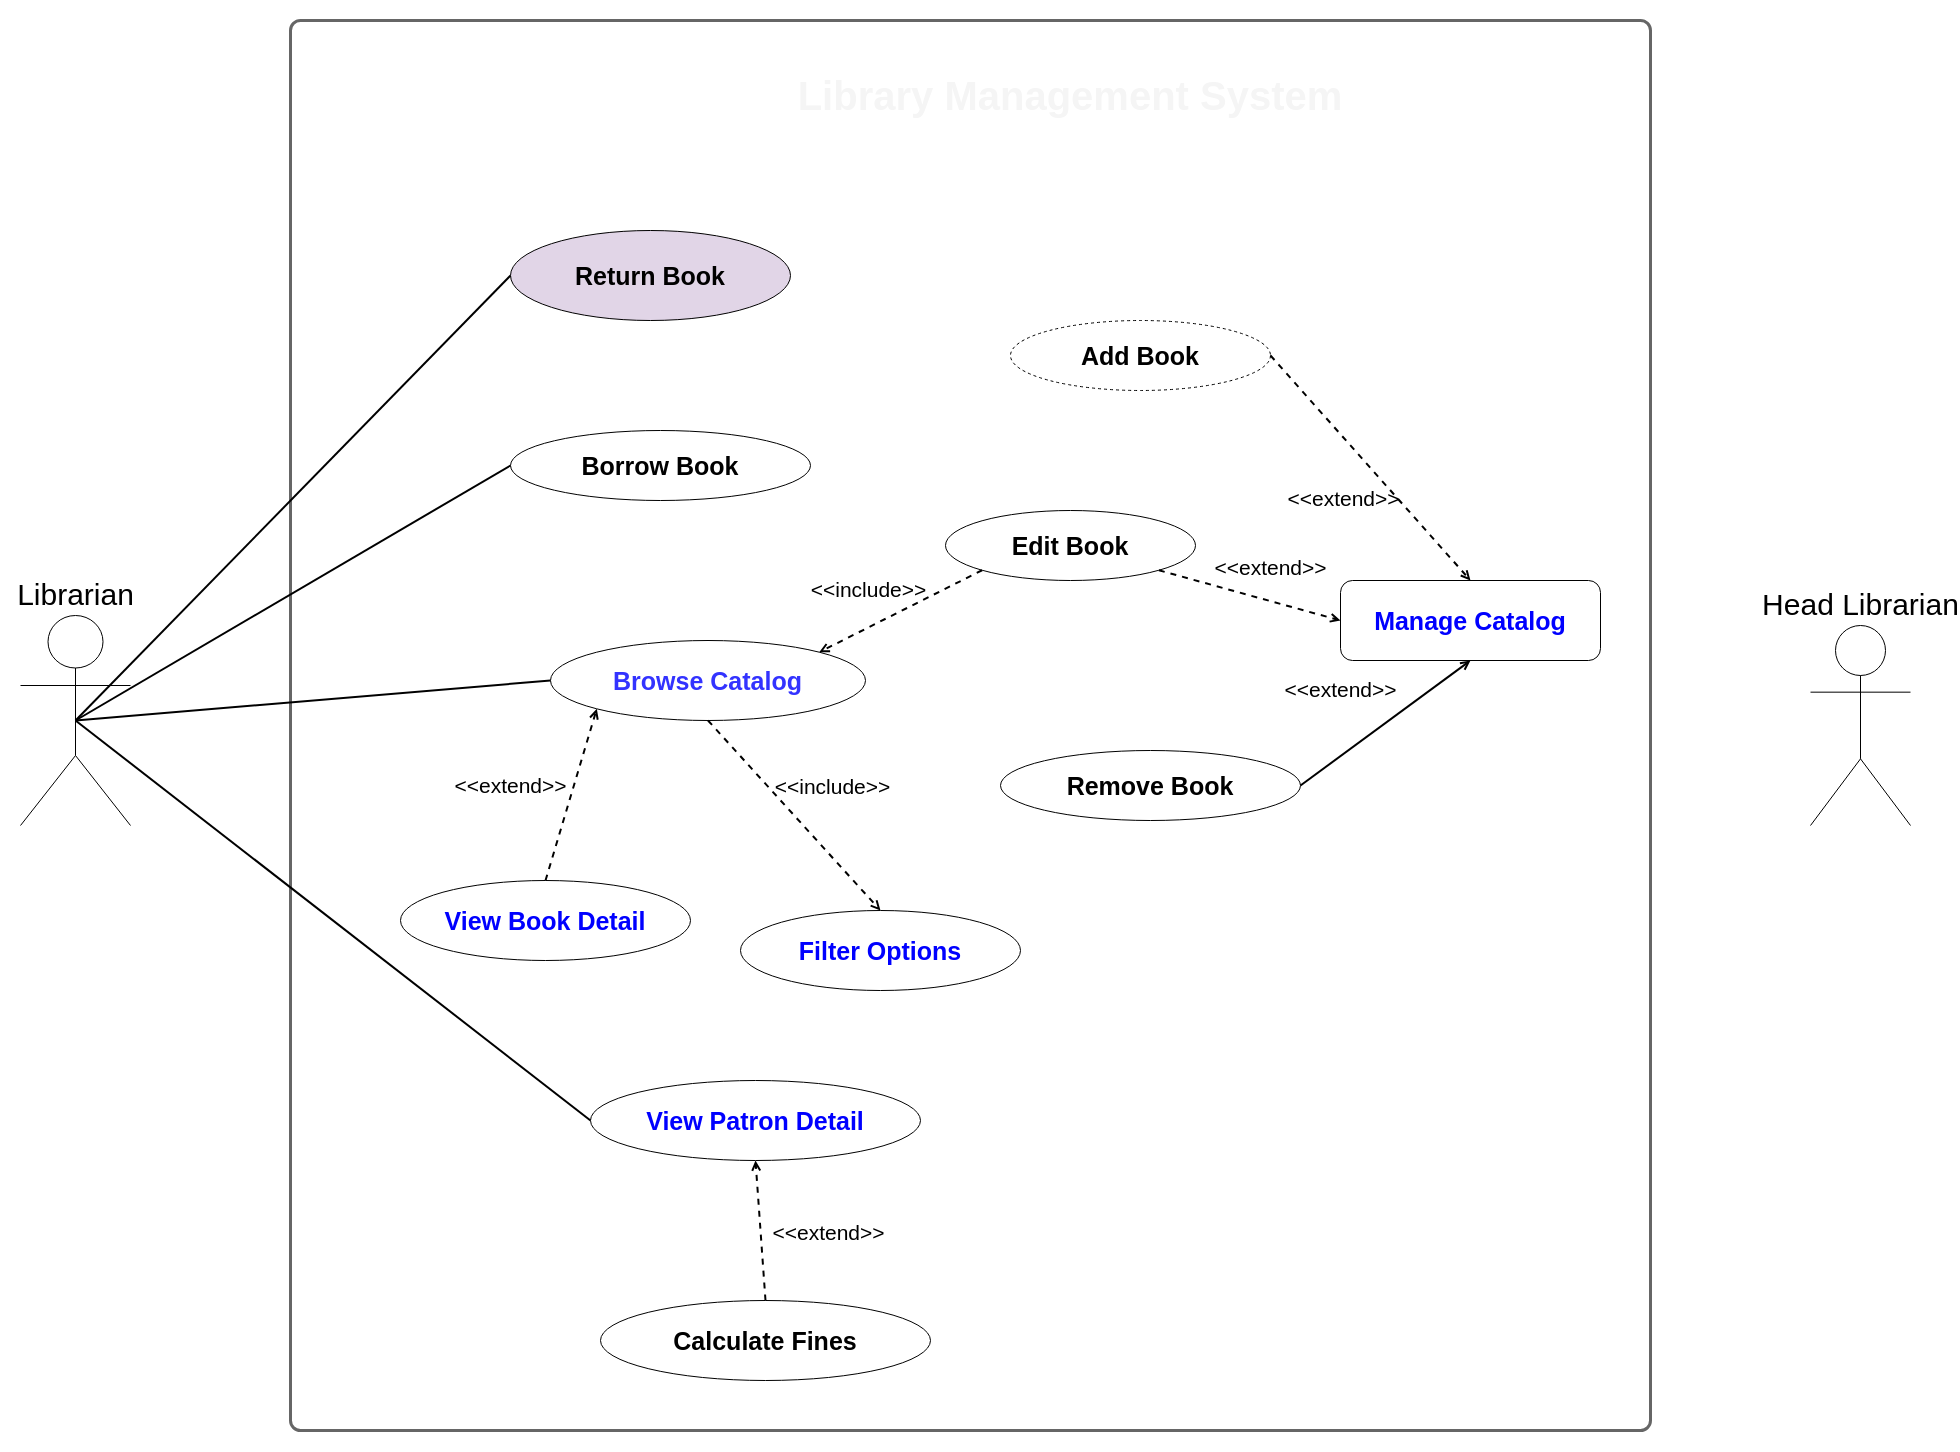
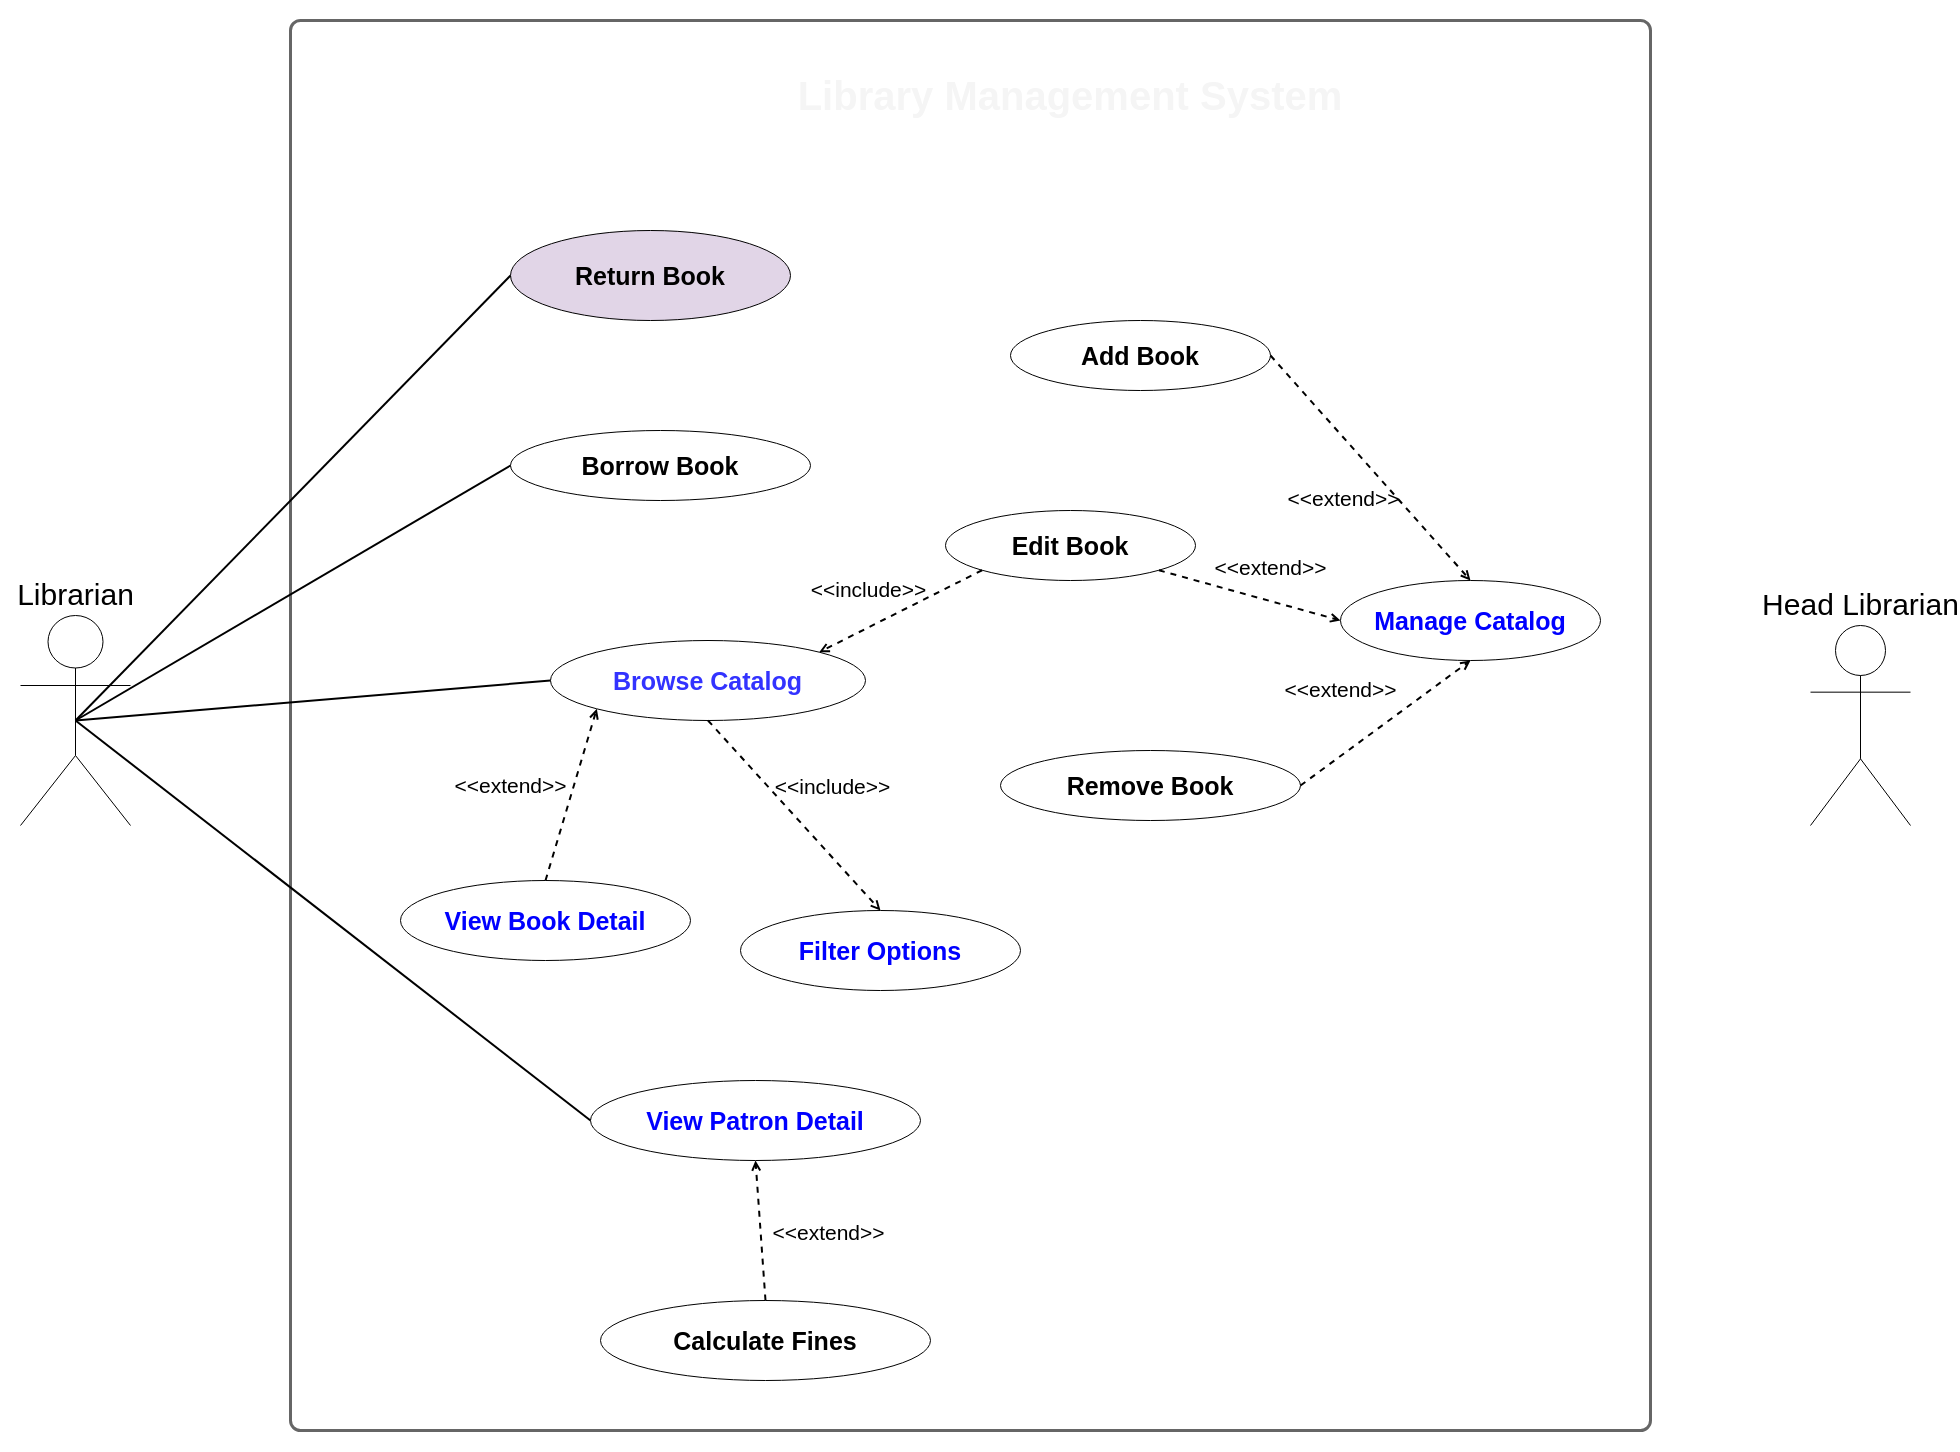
- <mxCell id="6" value="Add Book" style="ellipse;whiteSpace=wrap;html=1;fontStyle=1;fontSize=25;dashed=1;" parent="1" vertex="1"><mxGeometry x="1010" y="320" width="260" height="70" as="geometry" /></mxCell>
+ <mxCell id="6" value="Add Book" style="ellipse;whiteSpace=wrap;html=1;fontStyle=1;fontSize=25;" parent="1" vertex="1"><mxGeometry x="1010" y="320" width="260" height="70" as="geometry" /></mxCell>
- <mxCell id="20" value="Manage Catalog" style="whiteSpace=wrap;html=1;fontStyle=1;fontSize=25;fontColor=#0000FF;rounded=1;" parent="1" vertex="1"><mxGeometry x="1340" y="580" width="260" height="80" as="geometry" /></mxCell>
+ <mxCell id="20" value="Manage Catalog" style="ellipse;whiteSpace=wrap;html=1;fontStyle=1;fontSize=25;fontColor=#0000FF;" parent="1" vertex="1"><mxGeometry x="1340" y="580" width="260" height="80" as="geometry" /></mxCell>
- <mxCell id="21" value="&amp;lt;&amp;lt;extend&amp;gt;&amp;gt;" style="html=1;verticalAlign=bottom;labelBackgroundColor=none;endArrow=open;endFill=0;dashed=0;entryX=0.5;entryY=1;entryDx=0;entryDy=0;exitX=1;exitY=0.5;exitDx=0;exitDy=0;strokeWidth=2;fontSize=21;" edge="1" parent="1" source="8" target="20"><mxGeometry x="-0.245" y="41" width="160" relative="1" as="geometry"><mxPoint x="1640" y="395" as="sourcePoint" /><mxPoint x="1580" y="315" as="targetPoint" /><mxPoint y="-1" as="offset" /></mxGeometry></mxCell>
+ <mxCell id="21" value="&amp;lt;&amp;lt;extend&amp;gt;&amp;gt;" style="html=1;verticalAlign=bottom;labelBackgroundColor=none;endArrow=open;endFill=0;dashed=1;entryX=0.5;entryY=1;entryDx=0;entryDy=0;exitX=1;exitY=0.5;exitDx=0;exitDy=0;strokeWidth=2;fontSize=21;" edge="1" parent="1" source="8" target="20"><mxGeometry x="-0.245" y="41" width="160" relative="1" as="geometry"><mxPoint x="1640" y="395" as="sourcePoint" /><mxPoint x="1580" y="315" as="targetPoint" /><mxPoint y="-1" as="offset" /></mxGeometry></mxCell>
